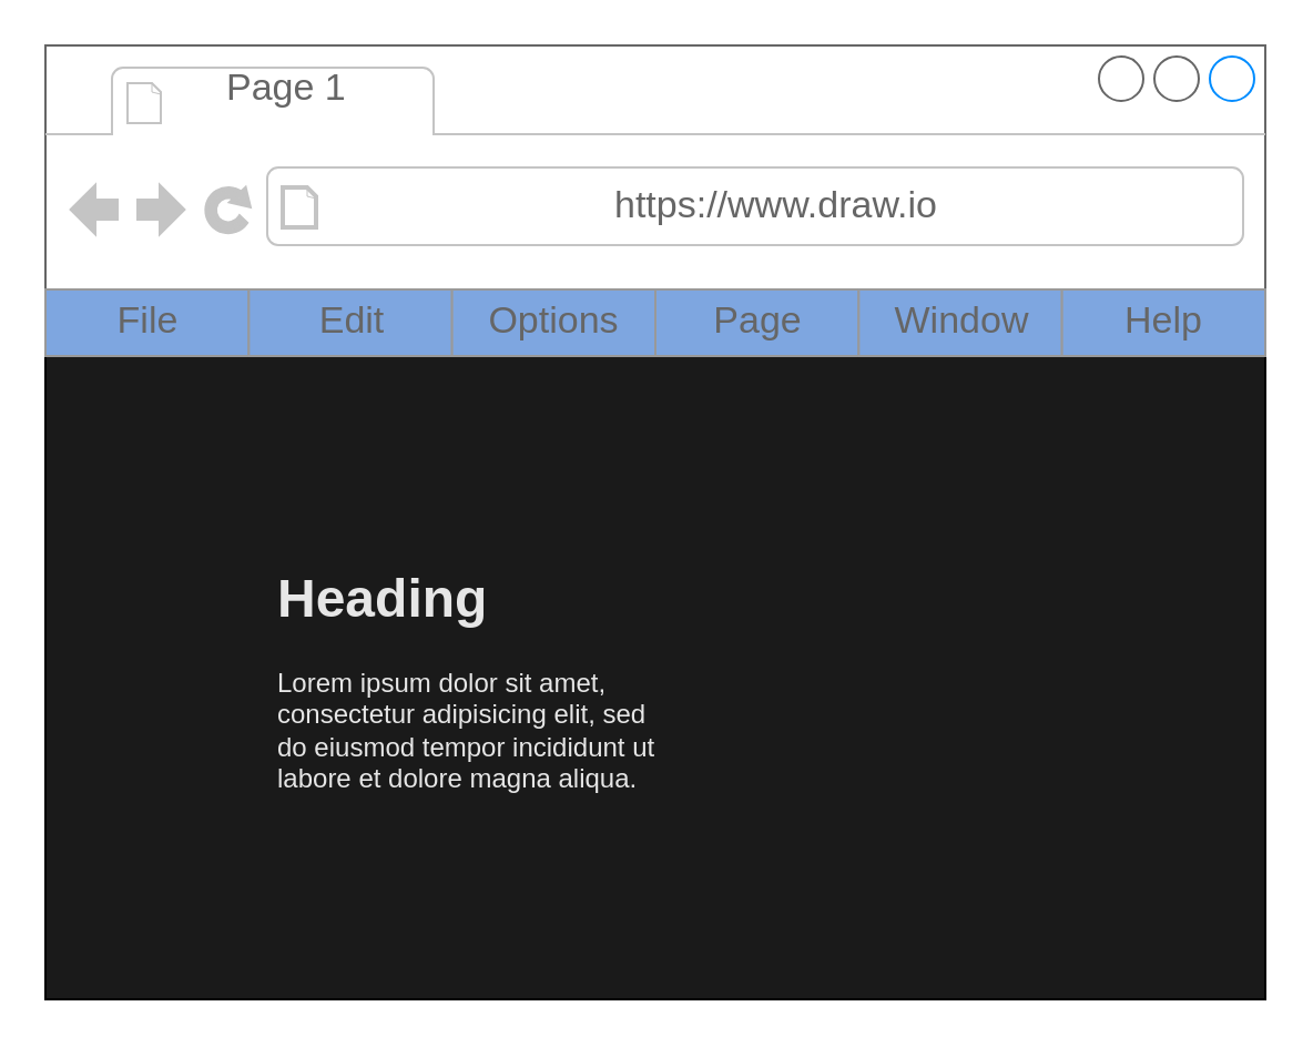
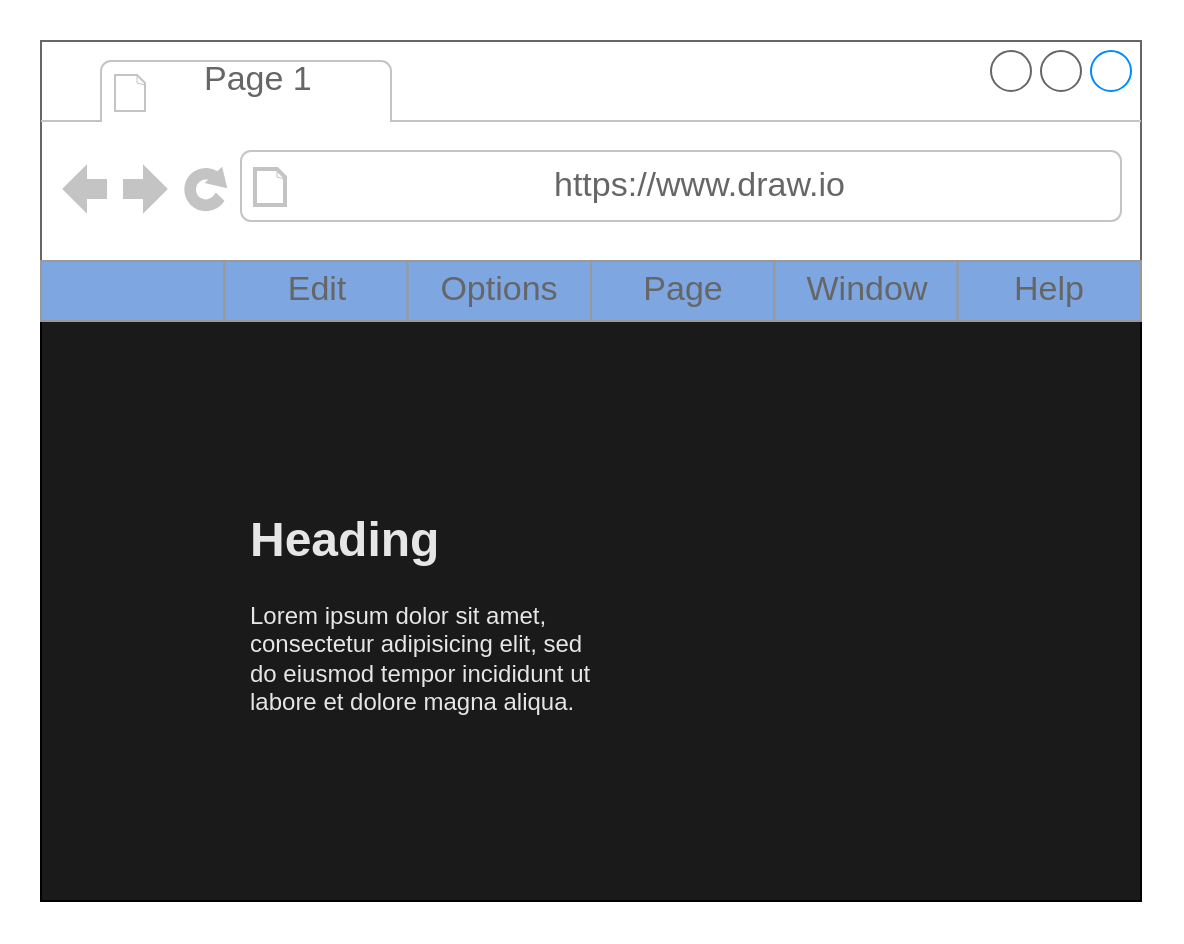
- <mxCell id="7" value="File" style="strokeColor=inherit;fillColor=inherit;gradientColor=inherit;strokeWidth=1;shadow=0;dashed=0;align=center;html=1;shape=mxgraph.mockup.forms.rrect;rSize=0;fontSize=17;fontColor=#666666;" vertex="1" parent="6"><mxGeometry width="91.667" height="30" as="geometry" /></mxCell>
